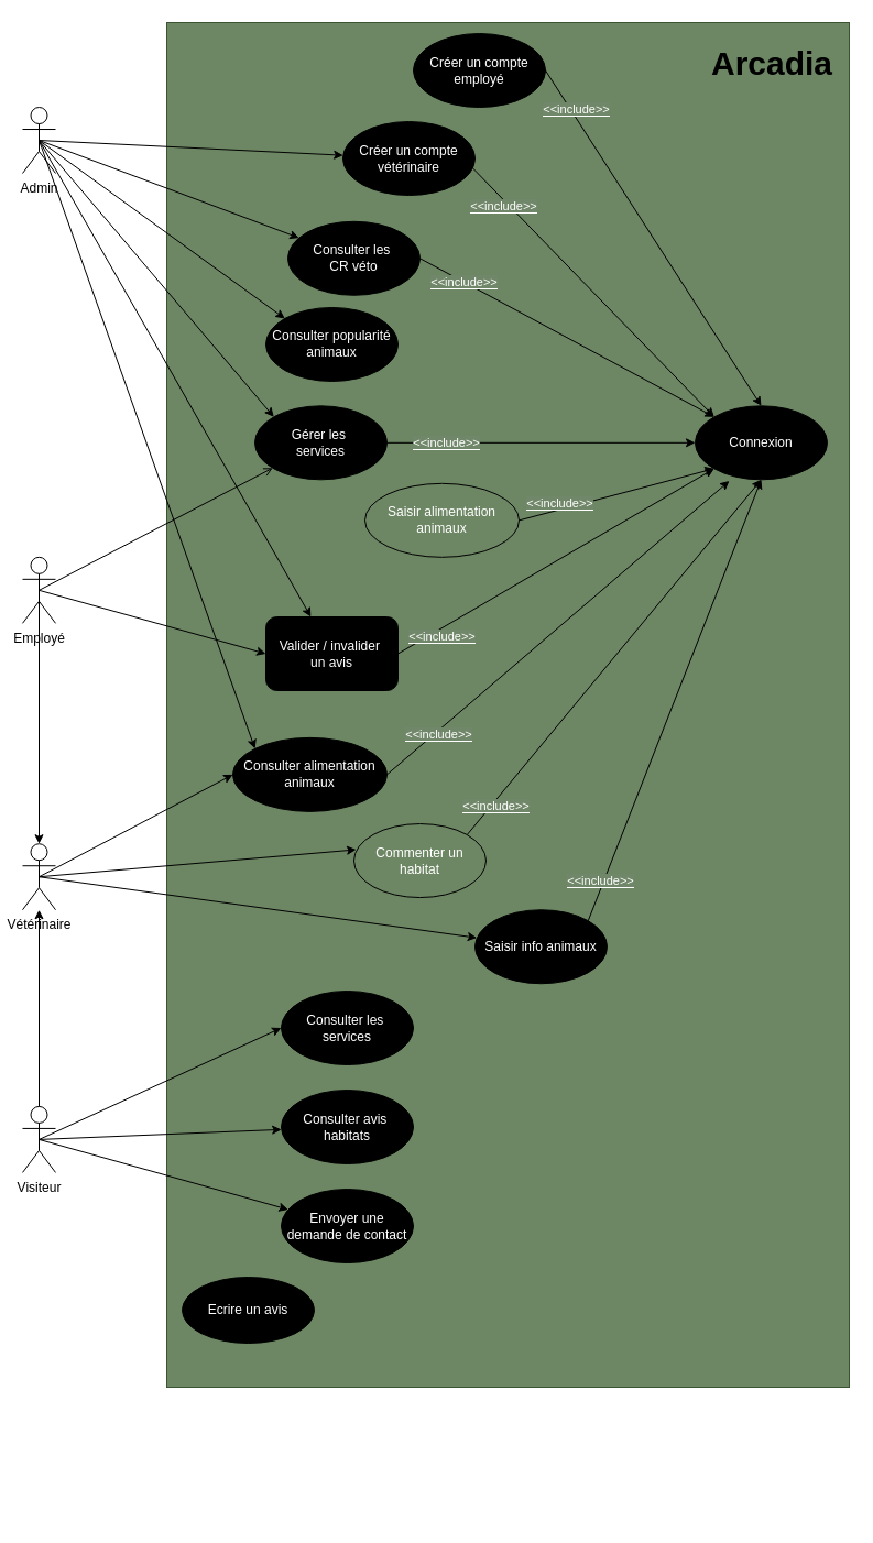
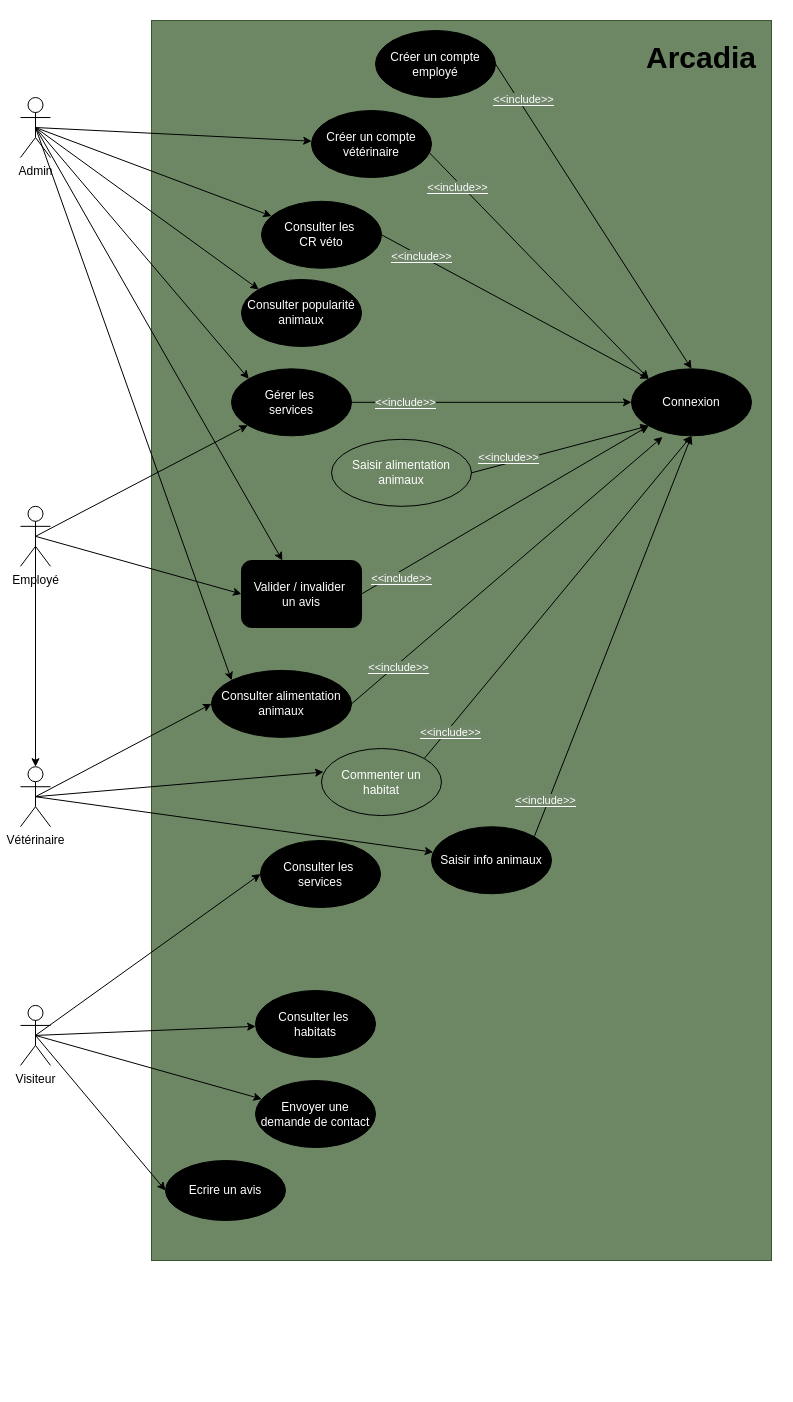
- <mxCell id="45" style="rounded=0;orthogonalLoop=1;jettySize=auto;html=1;exitX=0.5;exitY=0.5;exitDx=0;exitDy=0;exitPerimeter=0;endArrow=open;" edge="1" parent="1" source="47" target="14"><mxGeometry relative="1" as="geometry" /></mxCell>
+ <mxCell id="45" style="rounded=0;orthogonalLoop=1;jettySize=auto;html=1;exitX=0.5;exitY=0.5;exitDx=0;exitDy=0;exitPerimeter=0;" edge="1" parent="1" source="47" target="14"><mxGeometry relative="1" as="geometry" /></mxCell>
- <mxCell id="54" style="rounded=0;orthogonalLoop=1;jettySize=auto;html=1;exitX=0.5;exitY=0.5;exitDx=0;exitDy=0;exitPerimeter=0;" edge="1" parent="1" source="55" target="50"><mxGeometry relative="1" as="geometry" /></mxCell>
+ <mxCell id="54" style="rounded=0;orthogonalLoop=1;jettySize=auto;html=1;exitX=0.5;exitY=0.5;exitDx=0;exitDy=0;exitPerimeter=0;entryX=0;entryY=0.5;entryDx=0;entryDy=0;" edge="1" parent="1" source="55" target="8"><mxGeometry relative="1" as="geometry" /></mxCell>
- <mxCell id="10" value="Consulter les&amp;nbsp;&lt;div&gt;services&lt;/div&gt;" style="ellipse;whiteSpace=wrap;html=1;fontColor=#FFFFFF;labelBackgroundColor=none;fillColor=#000000;" vertex="1" parent="2"><mxGeometry x="104" y="879.996" width="120" height="67.012" as="geometry" /></mxCell>
+ <mxCell id="10" value="Consulter les&amp;nbsp;&lt;div&gt;services&lt;/div&gt;" style="ellipse;whiteSpace=wrap;html=1;fontColor=#FFFFFF;labelBackgroundColor=none;fillColor=#000000;" vertex="1" parent="2"><mxGeometry x="109" y="819.996" width="120" height="67.012" as="geometry" /></mxCell>
- <mxCell id="7" value="Consulter avis&amp;nbsp;&lt;div&gt;habitats&lt;/div&gt;" style="ellipse;whiteSpace=wrap;html=1;fontColor=#FFFFFF;labelBackgroundColor=none;fillColor=#000000;" vertex="1" parent="2"><mxGeometry x="104" y="969.995" width="120" height="67.012" as="geometry" /></mxCell>
+ <mxCell id="7" value="Consulter les&amp;nbsp;&lt;div&gt;habitats&lt;/div&gt;" style="ellipse;whiteSpace=wrap;html=1;fontColor=#FFFFFF;labelBackgroundColor=none;fillColor=#000000;" vertex="1" parent="2"><mxGeometry x="104" y="969.995" width="120" height="67.012" as="geometry" /></mxCell>
